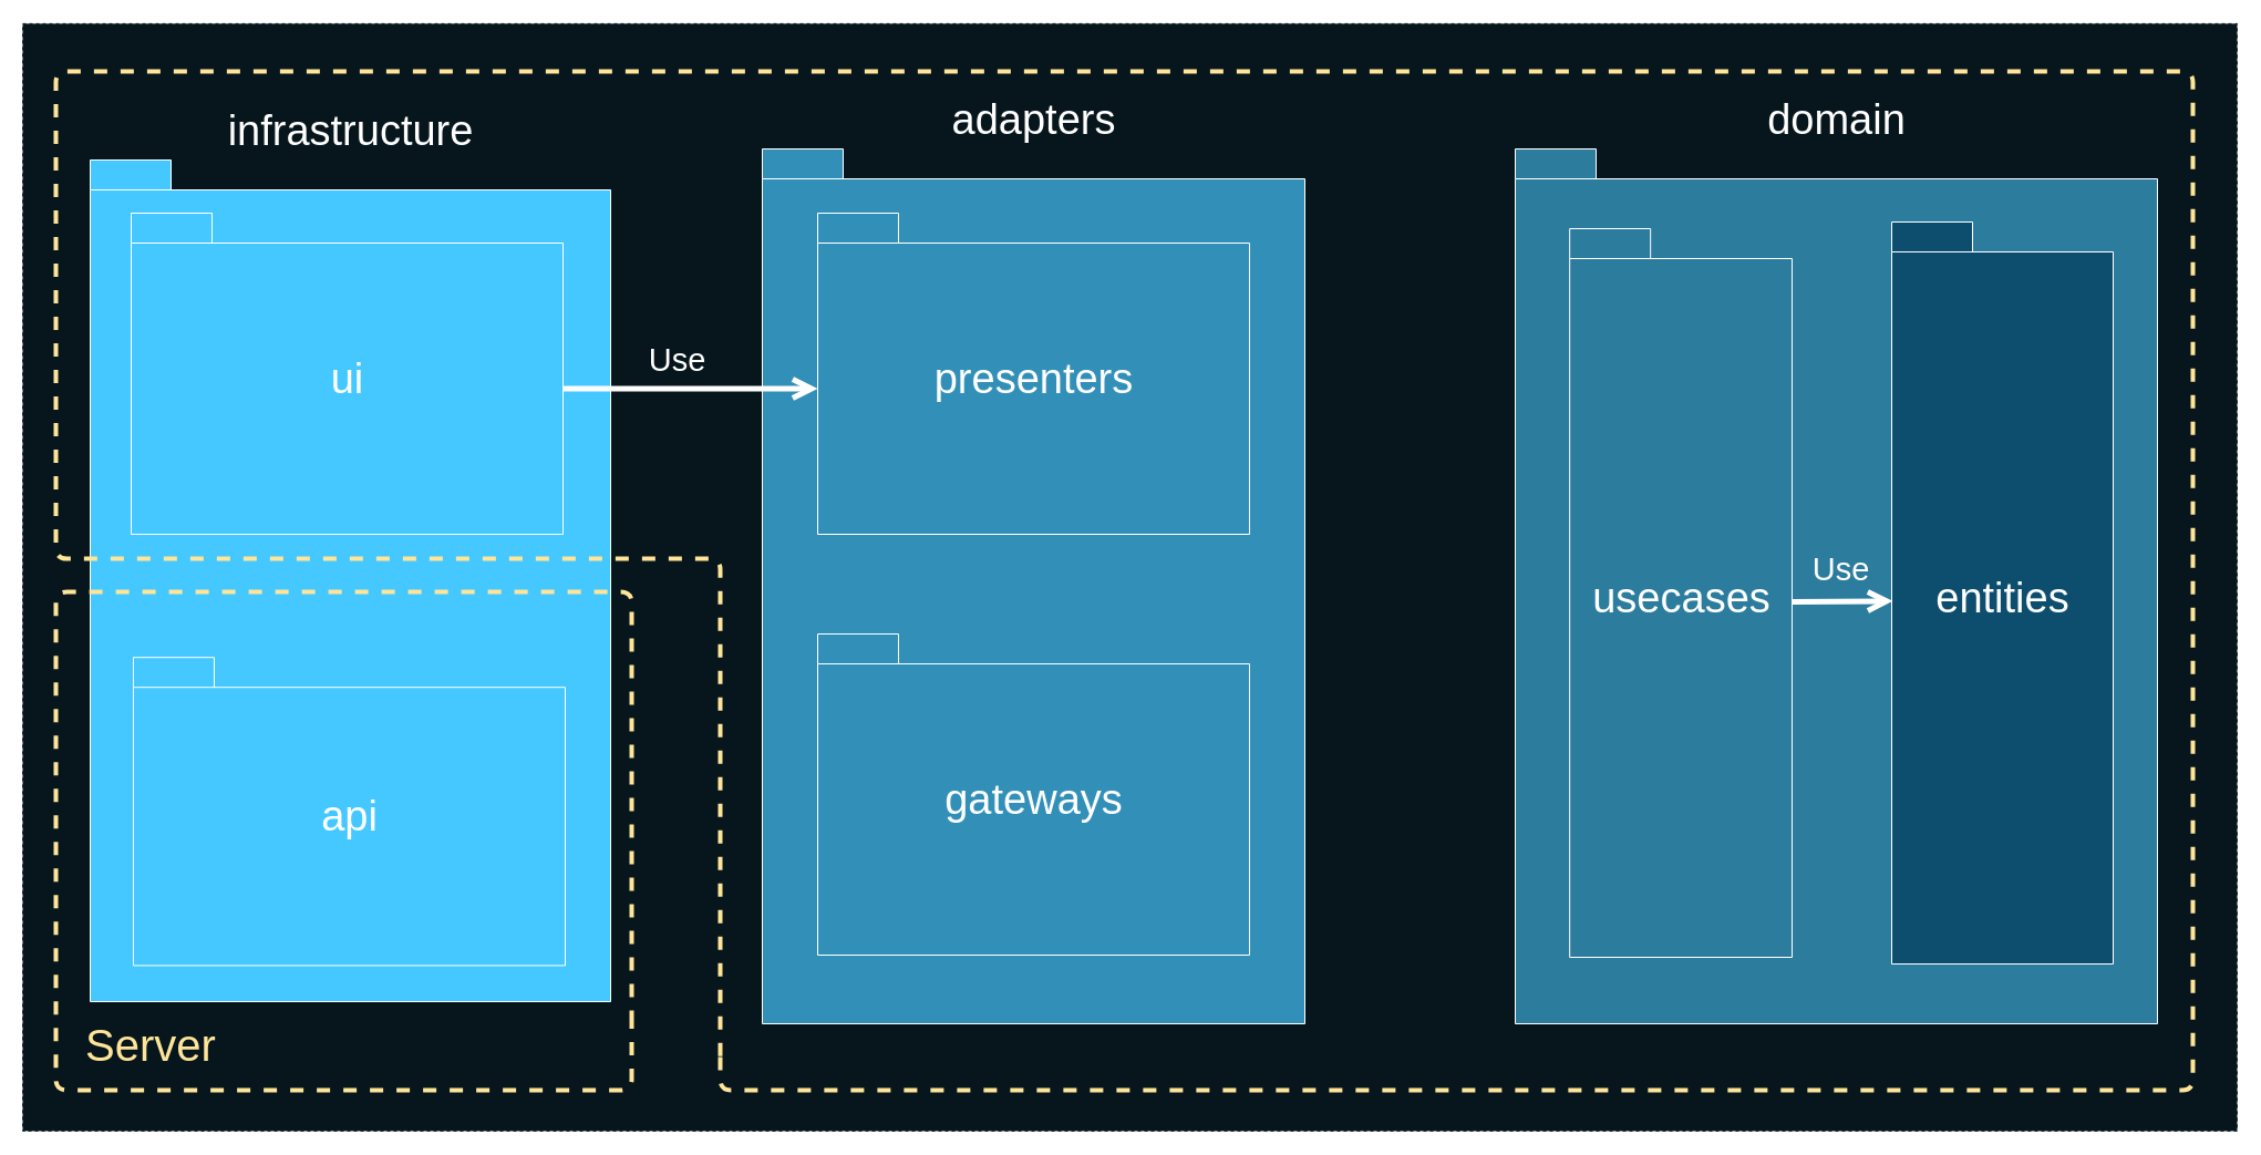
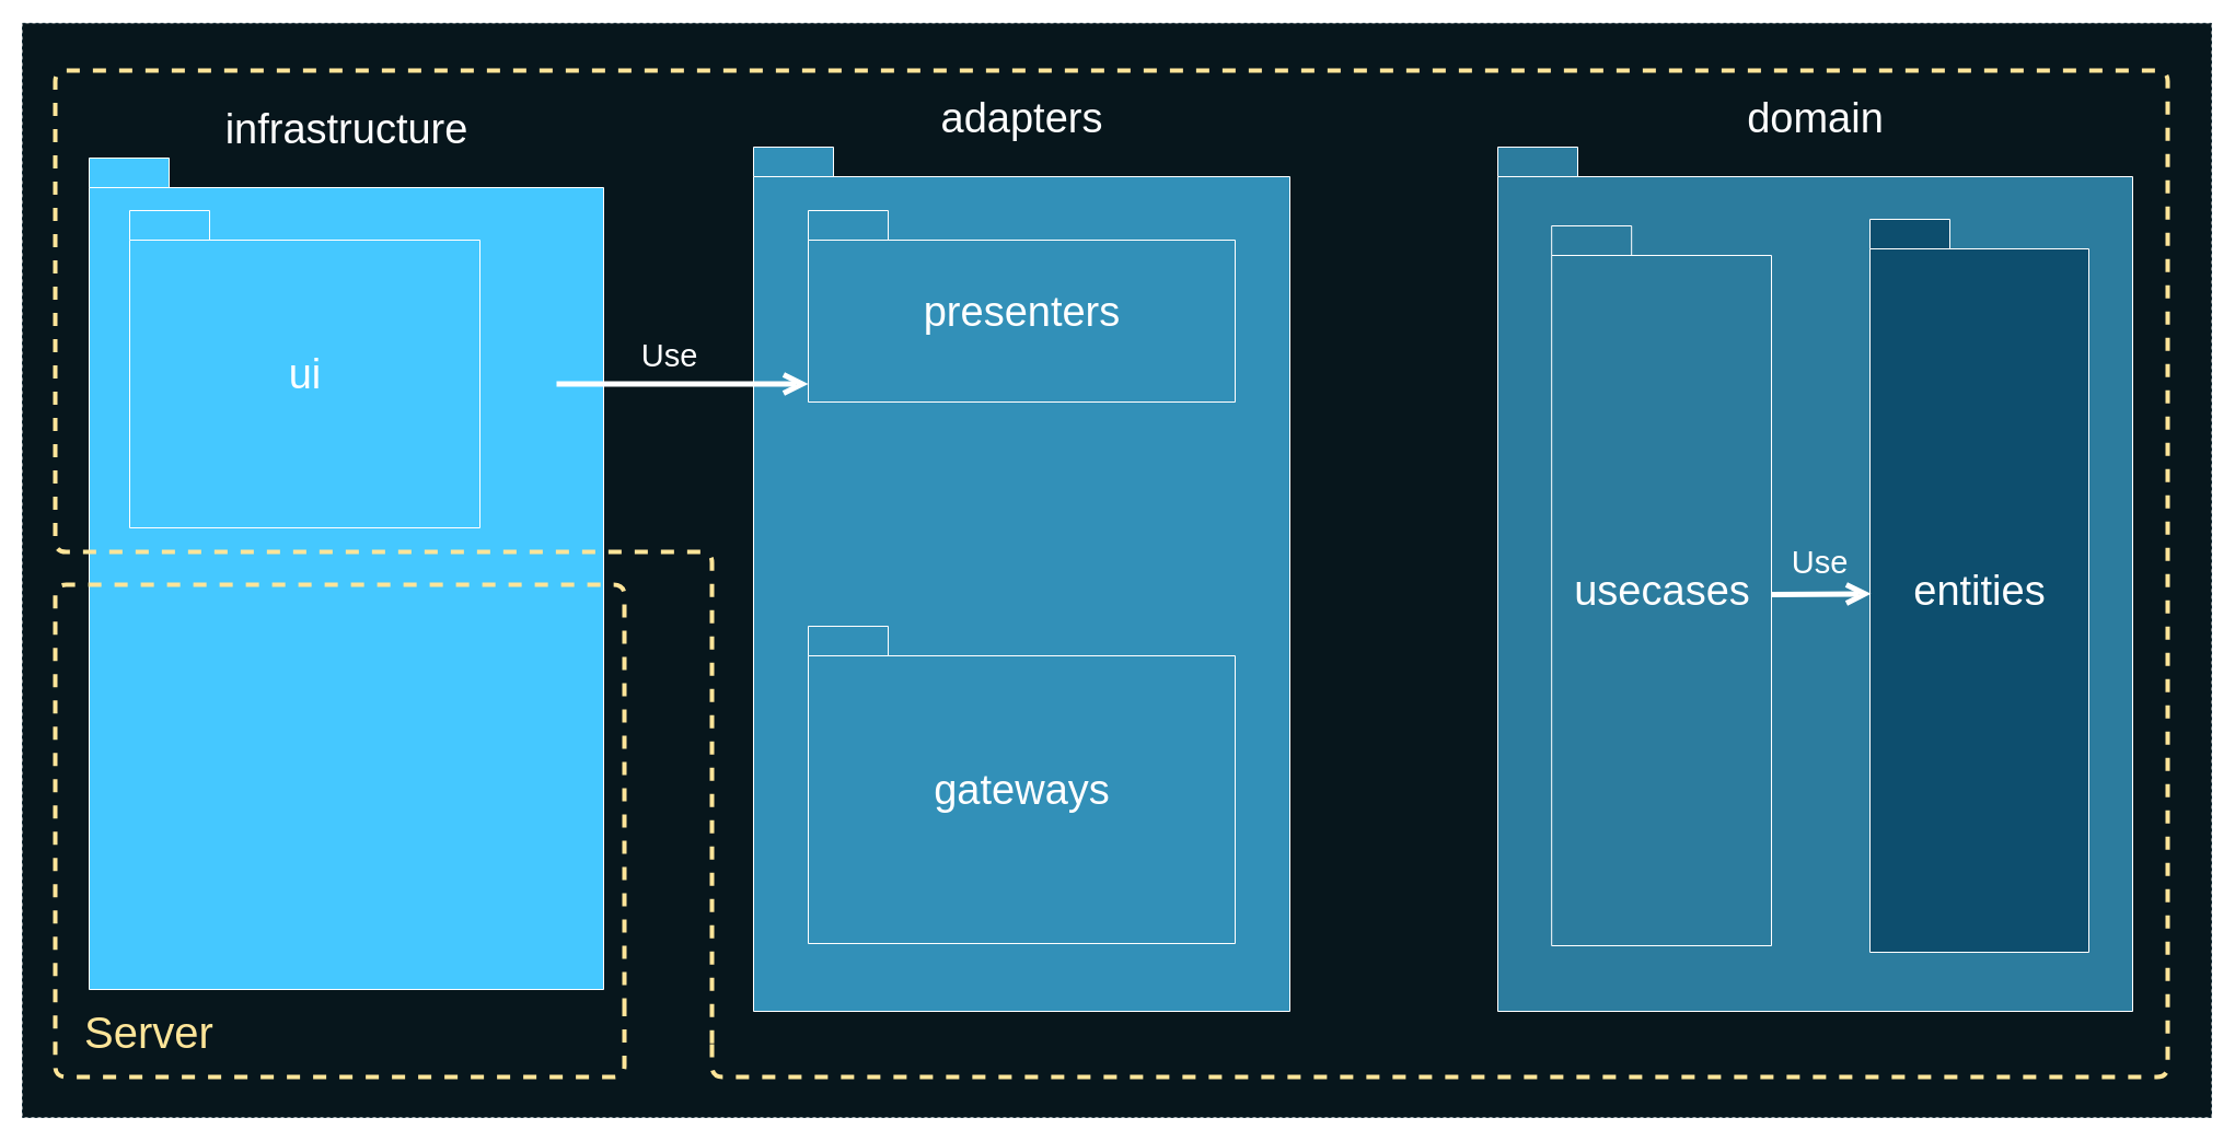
- <mxCell id="4" value="&lt;font color=&quot;#ffffff&quot; style=&quot;font-size: 38px&quot;&gt;ui&lt;/font&gt;" style="shape=folder;fontStyle=0;spacingTop=10;tabWidth=73;tabHeight=27;tabPosition=left;html=1;strokeColor=#FFFFFF;fillColor=#45C8FF;" parent="1" vertex="1"><mxGeometry x="118" y="192" width="390" height="290" as="geometry" /></mxCell>
+ <mxCell id="4" value="&lt;font color=&quot;#ffffff&quot; style=&quot;font-size: 38px&quot;&gt;ui&lt;/font&gt;" style="shape=folder;fontStyle=0;spacingTop=10;tabWidth=73;tabHeight=27;tabPosition=left;html=1;strokeColor=#FFFFFF;fillColor=#45C8FF;" parent="1" vertex="1"><mxGeometry x="118" y="192" width="320" height="290" as="geometry" /></mxCell>
- <mxCell id="7" value="&lt;font color=&quot;#ffffff&quot; style=&quot;font-size: 38px&quot;&gt;presenters&lt;/font&gt;" style="shape=folder;fontStyle=0;spacingTop=10;tabWidth=73;tabHeight=27;tabPosition=left;html=1;strokeColor=#FFFFFF;fillColor=#3290B8;" parent="5" vertex="1"><mxGeometry x="50" y="58" width="390" height="290" as="geometry" /></mxCell>
+ <mxCell id="7" value="&lt;font color=&quot;#ffffff&quot; style=&quot;font-size: 38px&quot;&gt;presenters&lt;/font&gt;" style="shape=folder;fontStyle=0;spacingTop=10;tabWidth=73;tabHeight=27;tabPosition=left;html=1;strokeColor=#FFFFFF;fillColor=#3290B8;" parent="5" vertex="1"><mxGeometry x="50" y="58" width="390" height="175" as="geometry" /></mxCell>
- <mxCell id="19" value="&lt;font color=&quot;#ffffff&quot; style=&quot;font-size: 38px;&quot;&gt;api&lt;/font&gt;" style="shape=folder;fontStyle=0;spacingTop=10;tabWidth=73;tabHeight=27;tabPosition=left;html=1;strokeColor=#FFFFFF;fillColor=#45C8FF;" parent="18" vertex="1"><mxGeometry x="40" y="59.207" width="390" height="278.232" as="geometry" /></mxCell>
